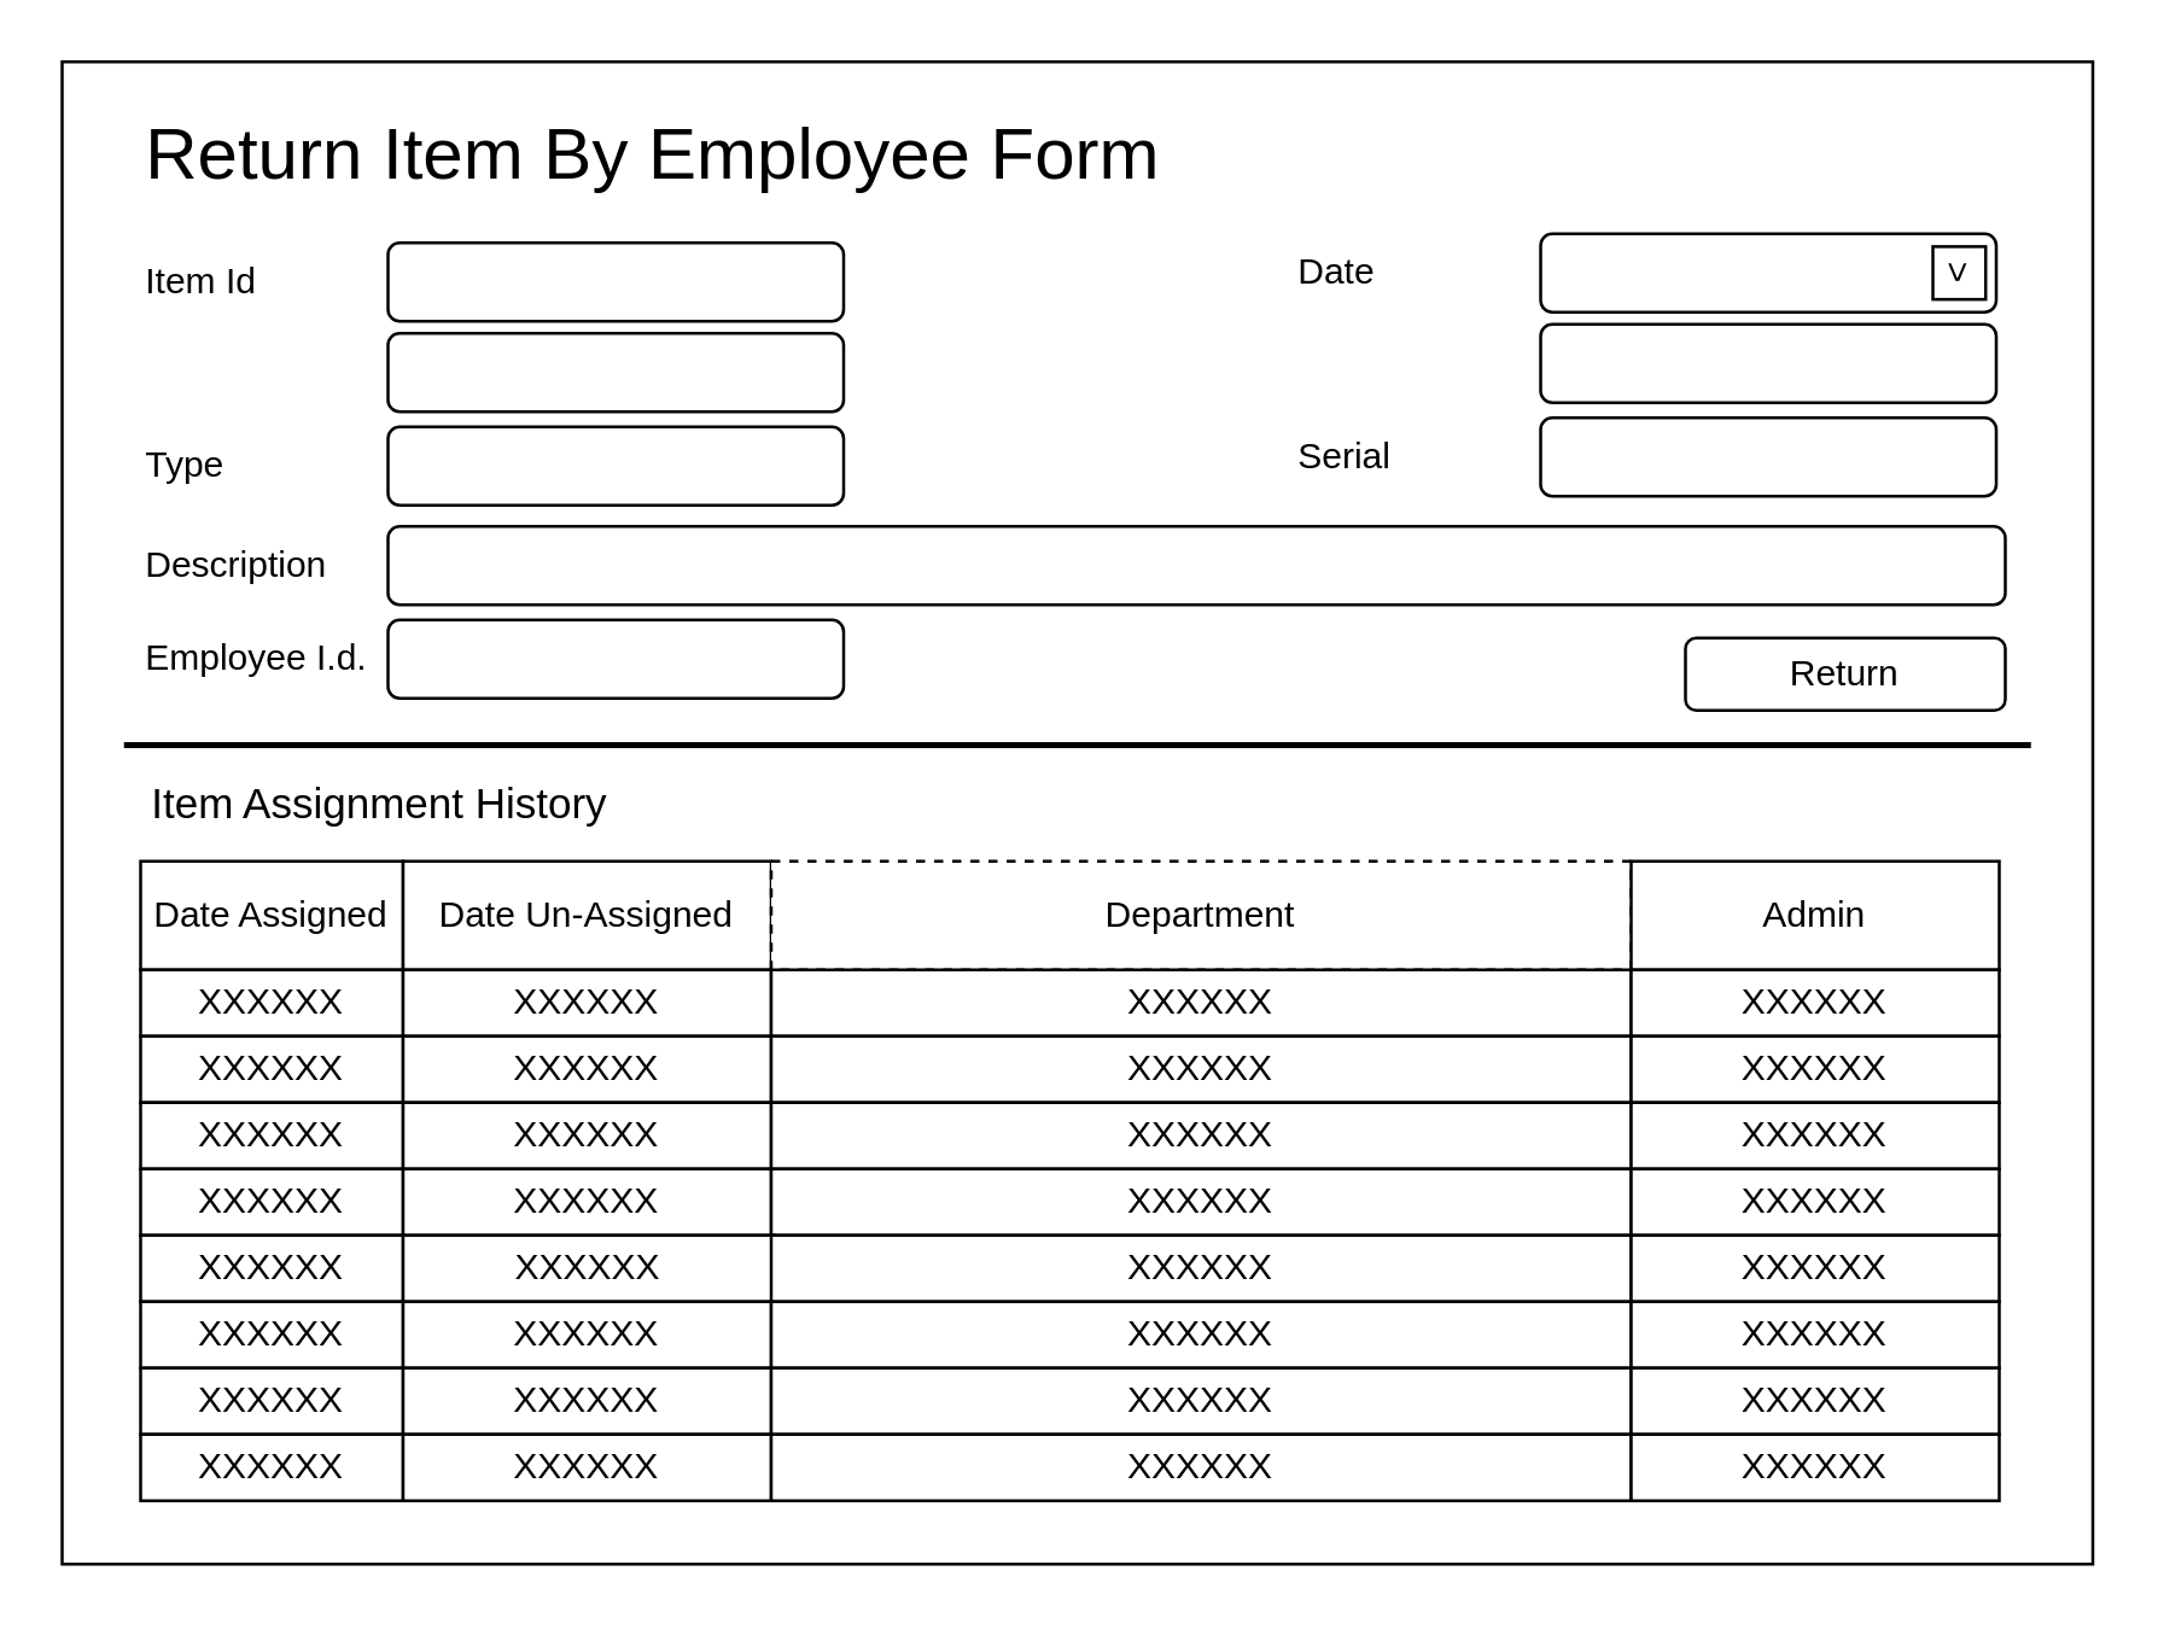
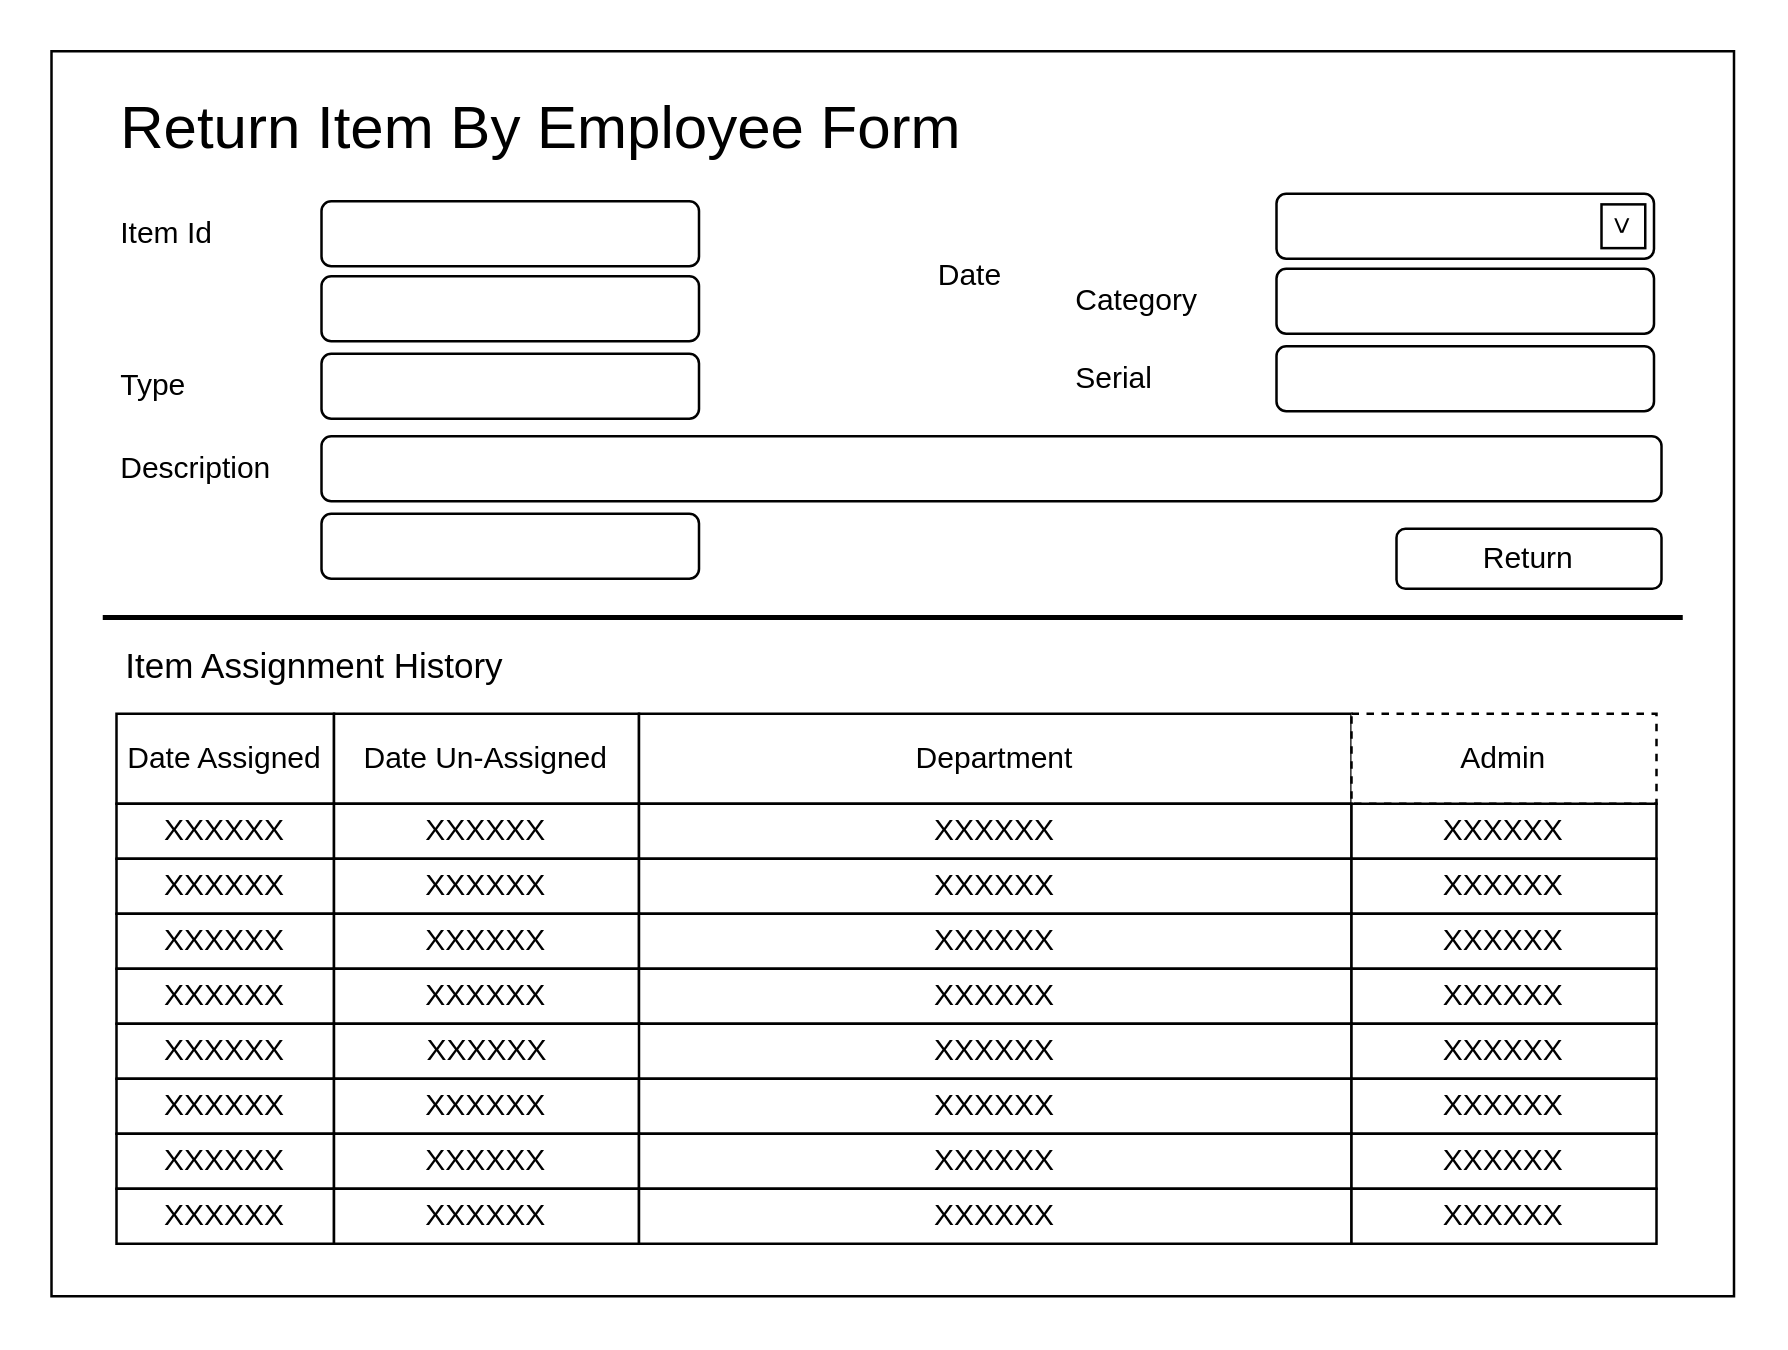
- <mxCell id="6" value="Date" style="text;html=1;strokeColor=none;fillColor=none;align=left;verticalAlign=middle;whiteSpace=wrap;rounded=0;" parent="1" vertex="1"><mxGeometry x="428" y="80" width="40" height="20" as="geometry" /></mxCell>
+ <mxCell id="6" value="Date" style="text;html=1;strokeColor=none;fillColor=none;align=left;verticalAlign=middle;whiteSpace=wrap;rounded=0;" parent="1" vertex="1"><mxGeometry x="373" y="100" width="40" height="20" as="geometry" /></mxCell>
+ <mxCell id="8" value="Category" style="text;html=1;strokeColor=none;fillColor=none;align=left;verticalAlign=middle;whiteSpace=wrap;rounded=0;" parent="1" vertex="1"><mxGeometry x="428" y="110" width="74" height="20" as="geometry" /></mxCell>
- <mxCell id="57" value="Employee I.d." style="text;html=1;strokeColor=none;fillColor=none;align=left;verticalAlign=middle;whiteSpace=wrap;rounded=0;" parent="1" vertex="1"><mxGeometry x="46" y="208" width="77" height="20" as="geometry" /></mxCell>
- <mxCell id="23" value="Department" style="rounded=0;whiteSpace=wrap;html=1;dashed=1;" parent="1" vertex="1"><mxGeometry x="255" y="285" width="285" height="36" as="geometry" /></mxCell>
+ <mxCell id="23" value="Department" style="rounded=0;whiteSpace=wrap;html=1;" parent="1" vertex="1"><mxGeometry x="255" y="285" width="285" height="36" as="geometry" /></mxCell>
- <mxCell id="24" value="Admin" style="rounded=0;whiteSpace=wrap;html=1;" parent="1" vertex="1"><mxGeometry x="540" y="285" width="122" height="36" as="geometry" /></mxCell>
+ <mxCell id="24" value="Admin" style="rounded=0;whiteSpace=wrap;html=1;dashed=1;" parent="1" vertex="1"><mxGeometry x="540" y="285" width="122" height="36" as="geometry" /></mxCell>
